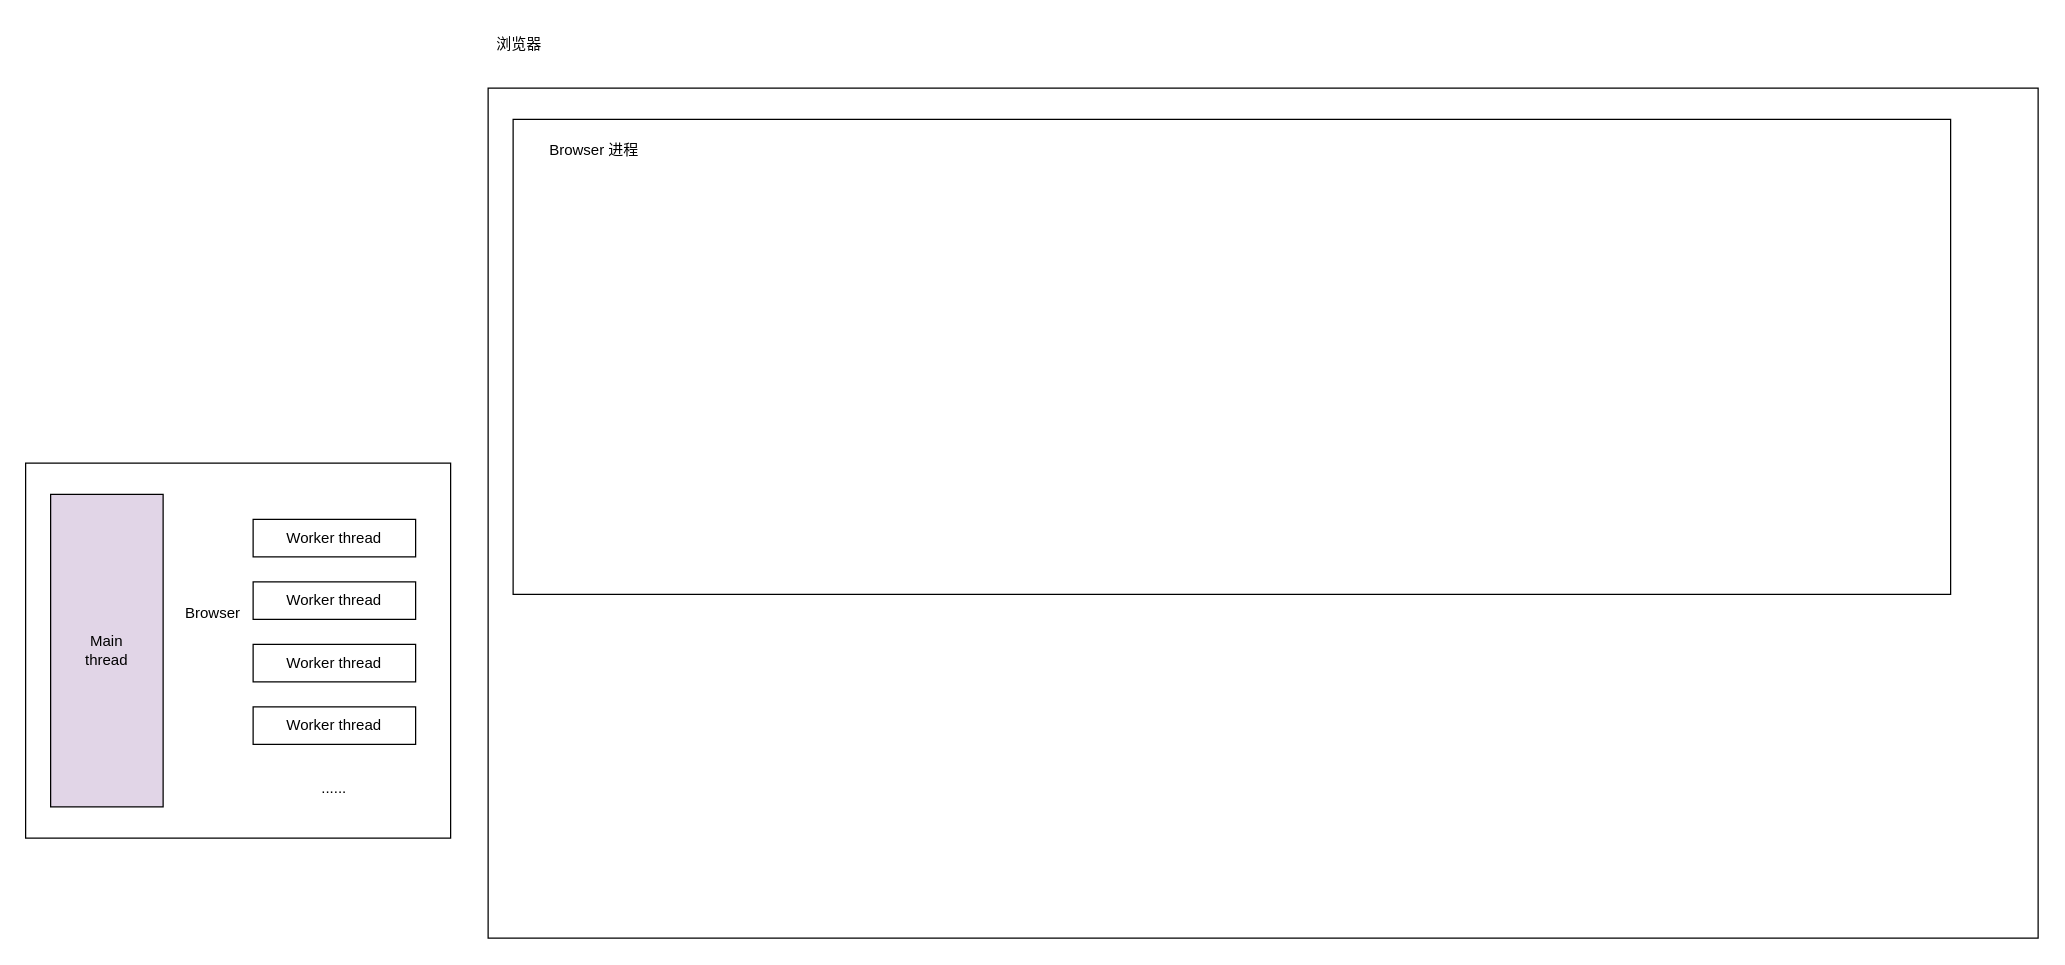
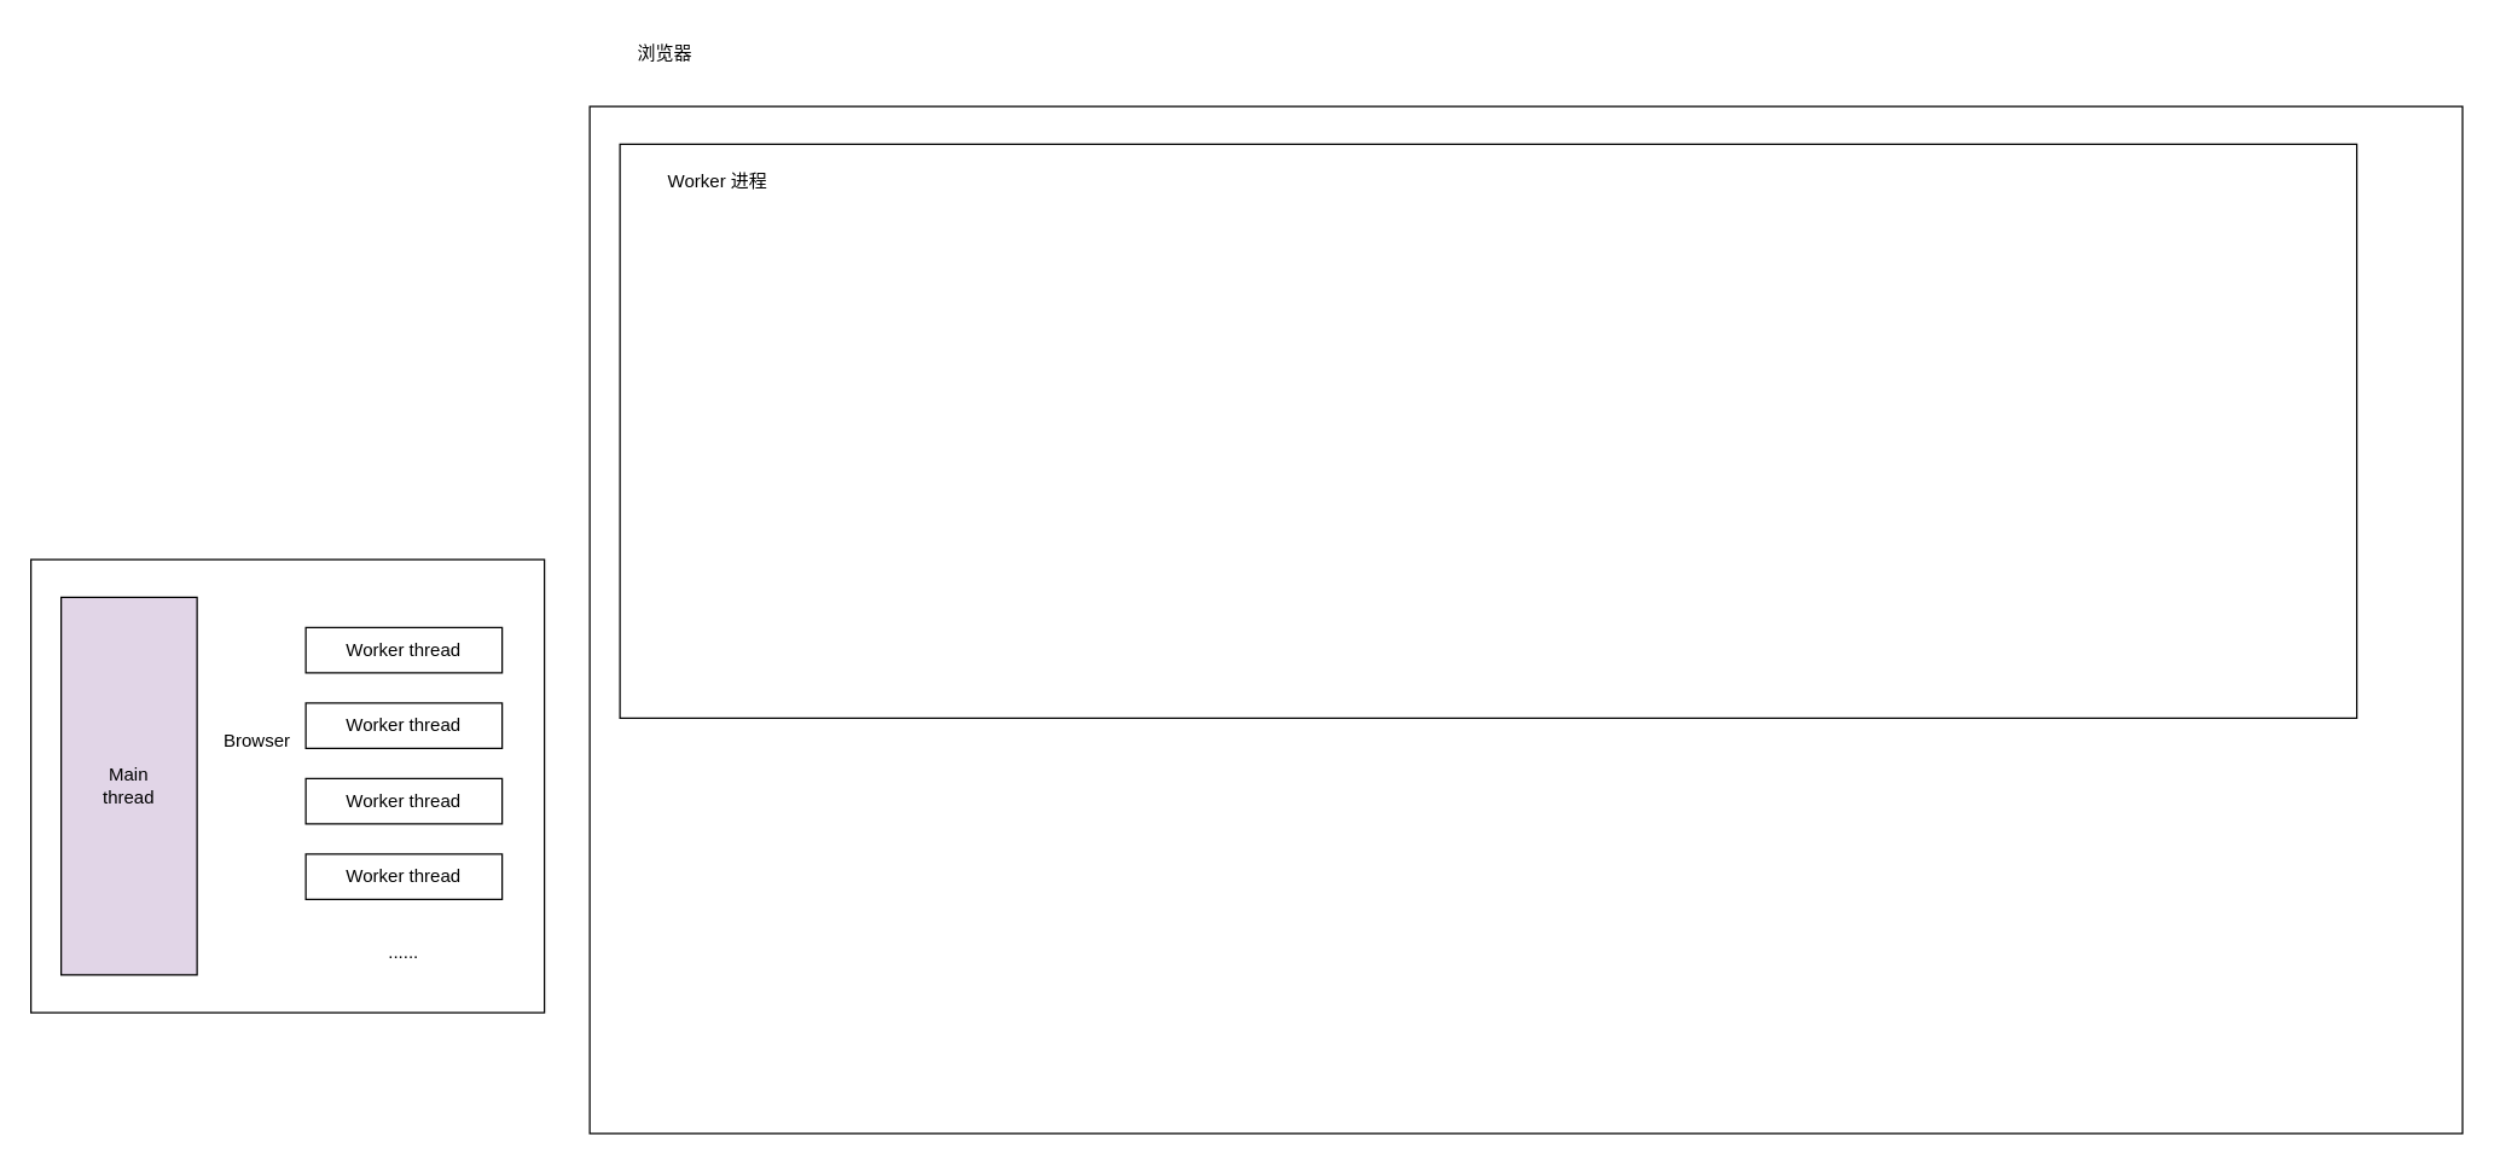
- <mxCell id="12" value="浏览器" style="text;html=1;strokeColor=none;fillColor=none;align=center;verticalAlign=middle;whiteSpace=wrap;rounded=0;" vertex="1" parent="1"><mxGeometry x="385" y="20" width="60" height="30" as="geometry" /></mxCell>
+ <mxCell id="12" value="浏览器" style="text;html=1;strokeColor=none;fillColor=none;align=center;verticalAlign=middle;whiteSpace=wrap;rounded=0;" vertex="1" parent="1"><mxGeometry x="410" y="20" width="60" height="30" as="geometry" /></mxCell>
- <mxCell id="13" value="Browser 进程" style="text;html=1;strokeColor=none;fillColor=none;align=center;verticalAlign=middle;whiteSpace=wrap;rounded=0;" vertex="1" parent="1"><mxGeometry x="430" y="110" width="90" height="20" as="geometry" /></mxCell>
+ <mxCell id="13" value="Worker 进程" style="text;html=1;strokeColor=none;fillColor=none;align=center;verticalAlign=middle;whiteSpace=wrap;rounded=0;" vertex="1" parent="1"><mxGeometry x="430" y="110" width="90" height="20" as="geometry" /></mxCell>
